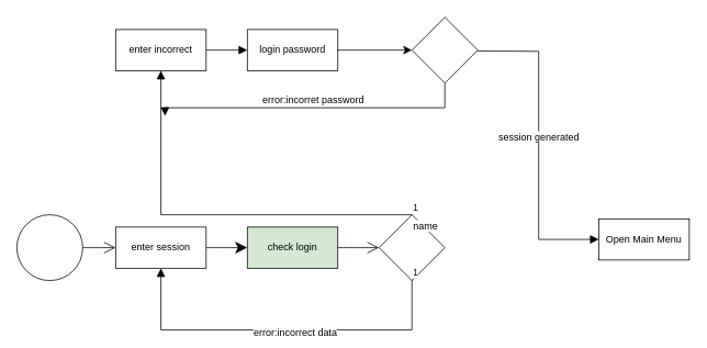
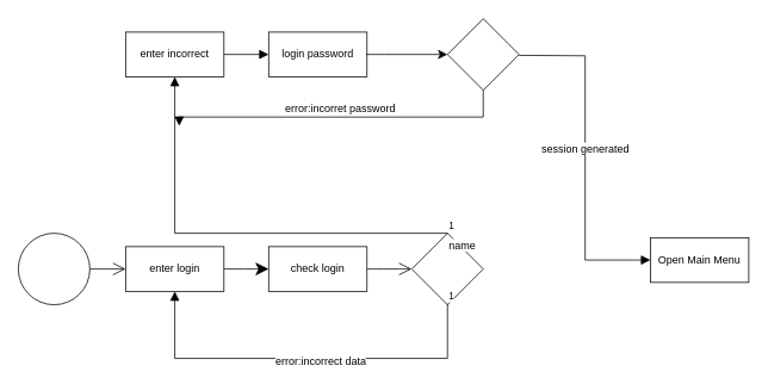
- <mxCell id="3" value="enter session" style="html=1;whiteSpace=wrap;" parent="1" vertex="1"><mxGeometry x="140" y="275" width="110" height="50" as="geometry" /></mxCell>
+ <mxCell id="3" value="enter login" style="html=1;whiteSpace=wrap;" parent="1" vertex="1"><mxGeometry x="140" y="275" width="110" height="50" as="geometry" /></mxCell>
- <mxCell id="7" value="check login" style="html=1;whiteSpace=wrap;fillColor=#d5e8d4;" parent="1" vertex="1"><mxGeometry x="300" y="275" width="110" height="50" as="geometry" /></mxCell>
+ <mxCell id="7" value="check login" style="html=1;whiteSpace=wrap;" parent="1" vertex="1"><mxGeometry x="300" y="275" width="110" height="50" as="geometry" /></mxCell>
